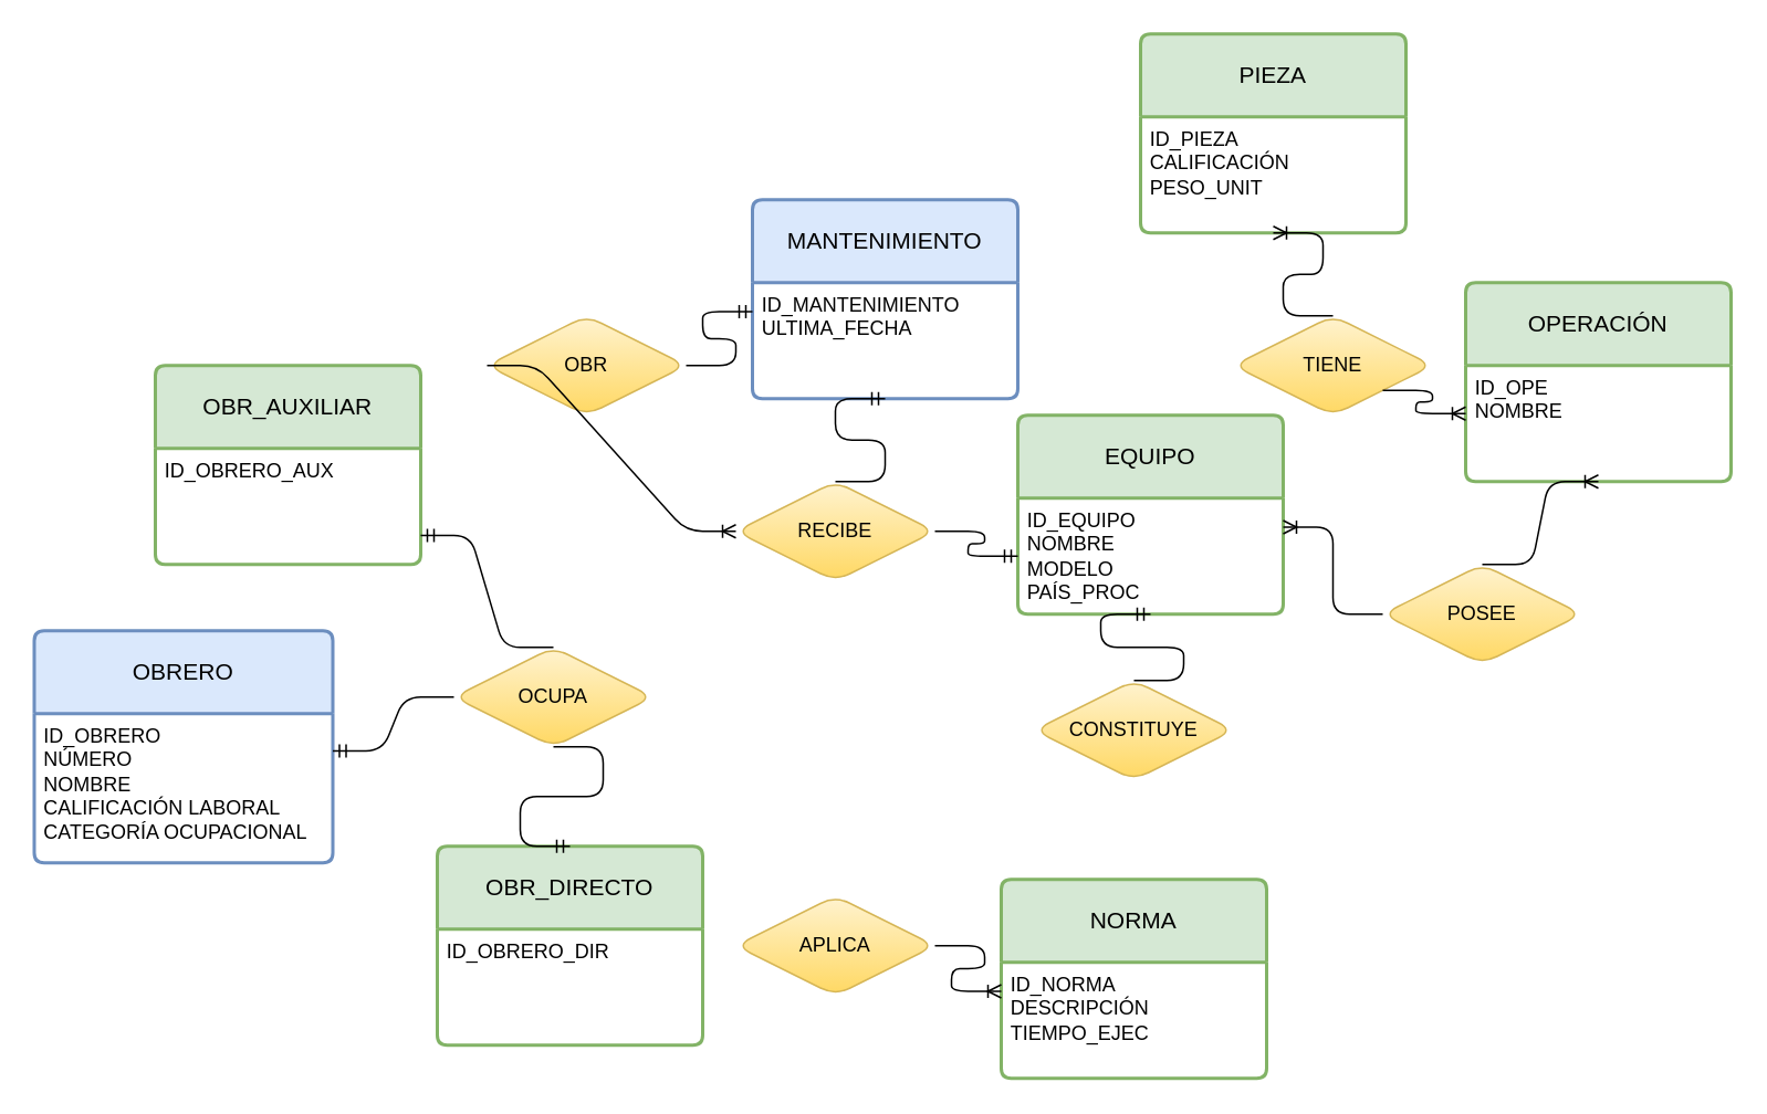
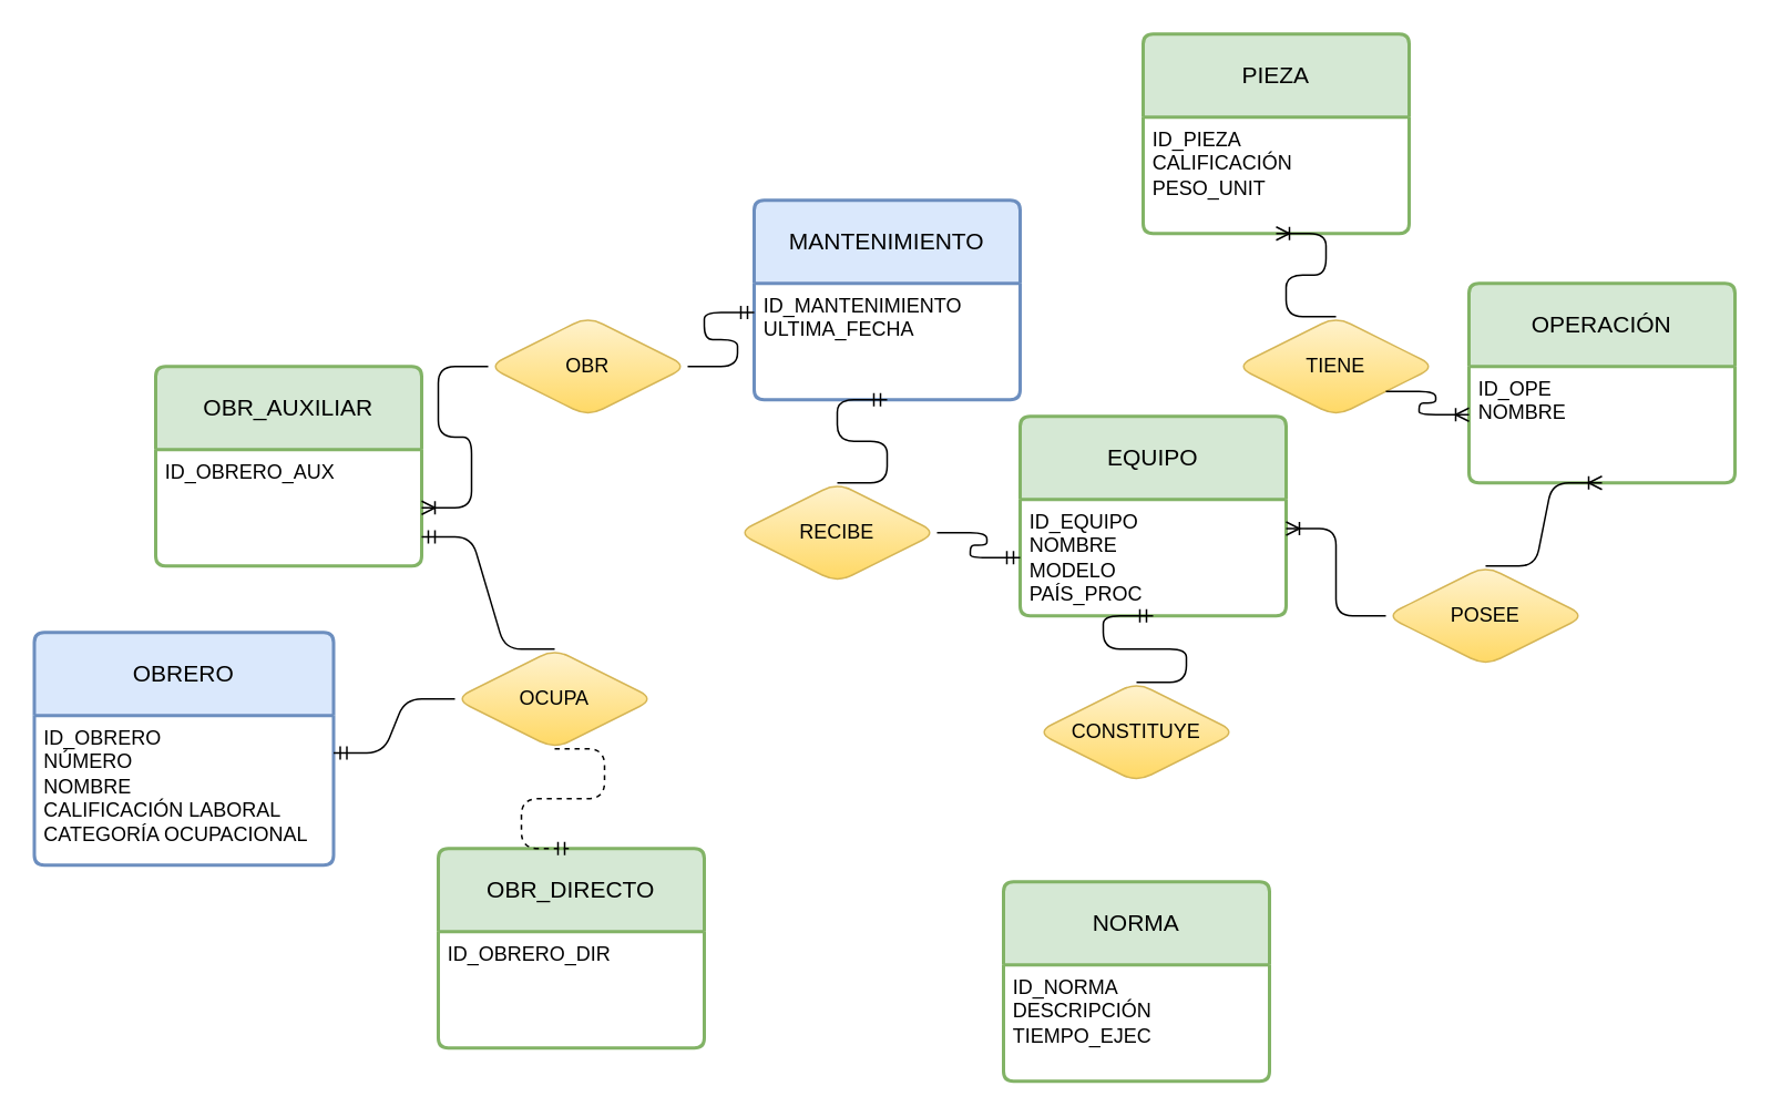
- <mxCell id="28" value="" style="edgeStyle=entityRelationEdgeStyle;fontSize=12;html=1;endArrow=ERoneToMany;rounded=1;exitX=0;exitY=0.5;exitDx=0;exitDy=0;" edge="1" parent="1" source="24" target="27"><mxGeometry width="100" height="100" relative="1" as="geometry"><mxPoint x="203" y="340" as="sourcePoint" /><mxPoint x="303" y="240" as="targetPoint" /></mxGeometry></mxCell>
+ <mxCell id="28" value="" style="edgeStyle=entityRelationEdgeStyle;fontSize=12;html=1;endArrow=ERoneToMany;rounded=1;entryX=1;entryY=0.5;entryDx=0;entryDy=0;exitX=0;exitY=0.5;exitDx=0;exitDy=0;" edge="1" parent="1" source="24" target="13"><mxGeometry width="100" height="100" relative="1" as="geometry"><mxPoint x="203" y="340" as="sourcePoint" /><mxPoint x="303" y="240" as="targetPoint" /></mxGeometry></mxCell>
- <mxCell id="37" value="" style="edgeStyle=entityRelationEdgeStyle;fontSize=12;html=1;endArrow=ERmandOne;rounded=1;entryX=0.5;entryY=0;entryDx=0;entryDy=0;exitX=0.5;exitY=1;exitDx=0;exitDy=0;" edge="1" parent="1" source="34" target="10"><mxGeometry width="100" height="100" relative="1" as="geometry"><mxPoint y="550" as="sourcePoint" x="433" /><mxPoint x="533" y="450" as="targetPoint" /></mxGeometry></mxCell>
+ <mxCell id="37" value="" style="edgeStyle=entityRelationEdgeStyle;fontSize=12;html=1;endArrow=ERmandOne;rounded=1;entryX=0.5;entryY=0;entryDx=0;entryDy=0;exitX=0.5;exitY=1;exitDx=0;exitDy=0;dashed=1;" edge="1" parent="1" source="34" target="10"><mxGeometry width="100" height="100" relative="1" as="geometry"><mxPoint y="550" as="sourcePoint" x="433" /><mxPoint x="533" y="450" as="targetPoint" /></mxGeometry></mxCell>
- <mxCell id="22" value="APLICA" style="shape=rhombus;perimeter=rhombusPerimeter;whiteSpace=wrap;html=1;align=center;rounded=1;fillColor=#fff2cc;gradientColor=#ffd966;strokeColor=#d6b656;" vertex="1" parent="1"><mxGeometry x="443" y="540" width="120" height="60" as="geometry" /></mxCell>
- <mxCell id="23" value="" style="edgeStyle=entityRelationEdgeStyle;fontSize=12;html=1;endArrow=ERoneToMany;rounded=1;exitX=1;exitY=0.5;exitDx=0;exitDy=0;entryX=0;entryY=0.25;entryDx=0;entryDy=0;" edge="1" parent="1" source="22" target="9"><mxGeometry width="100" height="100" relative="1" as="geometry"><mxPoint x="823" y="550" as="sourcePoint" /><mxPoint x="923" y="450" as="targetPoint" /></mxGeometry></mxCell>
